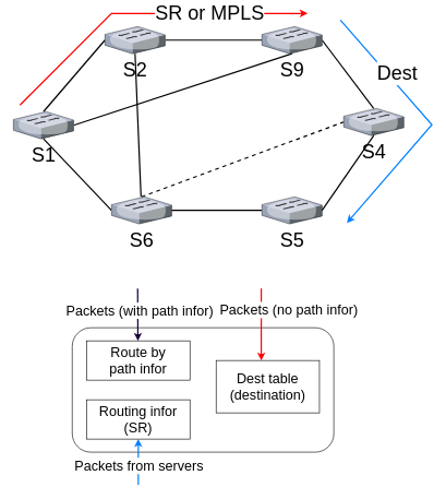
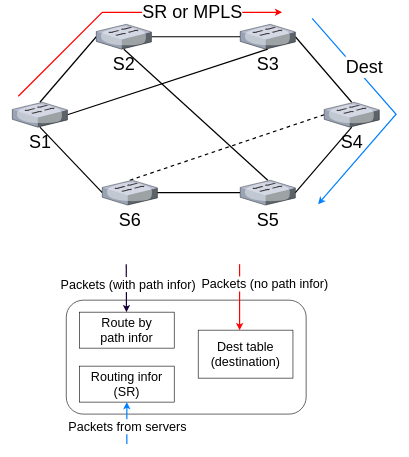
- <mxCell id="9" value="&lt;font size=&quot;1&quot;&gt;&lt;span style=&quot;font-size: 30px&quot;&gt;S9&lt;/span&gt;&lt;/font&gt;" style="verticalLabelPosition=bottom;sketch=0;aspect=fixed;html=1;verticalAlign=top;strokeColor=none;align=center;outlineConnect=0;shape=mxgraph.citrix.switch;points=[[0,0.5,0,0,0],[0.5,0,0,0,0],[0.5,1,0,0,0],[1,0.5,0,0,0]];" parent="1" vertex="1"><mxGeometry x="400" y="40" width="92" height="41.5" as="geometry" /></mxCell>
+ <mxCell id="9" value="&lt;font size=&quot;1&quot;&gt;&lt;span style=&quot;font-size: 30px&quot;&gt;S3&lt;/span&gt;&lt;/font&gt;" style="verticalLabelPosition=bottom;sketch=0;aspect=fixed;html=1;verticalAlign=top;strokeColor=none;align=center;outlineConnect=0;shape=mxgraph.citrix.switch;points=[[0,0.5,0,0,0],[0.5,0,0,0,0],[0.5,1,0,0,0],[1,0.5,0,0,0]];" parent="1" vertex="1"><mxGeometry x="400" y="40" width="92" height="41.5" as="geometry" /></mxCell>
- <mxCell id="16" value="&lt;font style=&quot;font-size: 30px&quot;&gt;S4&lt;/font&gt;" style="verticalLabelPosition=bottom;sketch=0;aspect=fixed;html=1;verticalAlign=top;strokeColor=none;align=center;outlineConnect=0;shape=mxgraph.citrix.switch;points=[[0,0.5,0,0,0],[0.5,0,0,0,0],[0.5,1,0,0,0],[1,0.5,0,0,0]];" parent="1" vertex="1"><mxGeometry x="525" y="165" width="92" height="41.5" as="geometry" /></mxCell>
+ <mxCell id="16" value="&lt;font style=&quot;font-size: 30px&quot;&gt;S4&lt;/font&gt;" style="verticalLabelPosition=bottom;sketch=0;aspect=fixed;html=1;verticalAlign=top;strokeColor=none;align=center;outlineConnect=0;shape=mxgraph.citrix.switch;points=[[0,0.5,0,0,0],[0.5,0,0,0,0],[0.5,1,0,0,0],[1,0.5,0,0,0]];" parent="1" vertex="1"><mxGeometry x="540" y="170" width="92" height="41.5" as="geometry" /></mxCell>
- <mxCell id="6" style="edgeStyle=none;rounded=0;orthogonalLoop=1;jettySize=auto;html=1;exitX=0.5;exitY=1;exitDx=0;exitDy=0;exitPerimeter=0;endArrow=none;endFill=0;strokeWidth=2;" parent="1" source="7" target="12" edge="1"><mxGeometry relative="1" as="geometry" /></mxCell>
+ <mxCell id="6" style="edgeStyle=none;rounded=0;orthogonalLoop=1;jettySize=auto;html=1;exitX=0.5;exitY=1;exitDx=0;exitDy=0;exitPerimeter=0;entryX=0.5;entryY=0;entryDx=0;entryDy=0;entryPerimeter=0;endArrow=none;endFill=0;strokeWidth=2;" parent="1" source="7" target="14" edge="1"><mxGeometry relative="1" as="geometry" /></mxCell>
